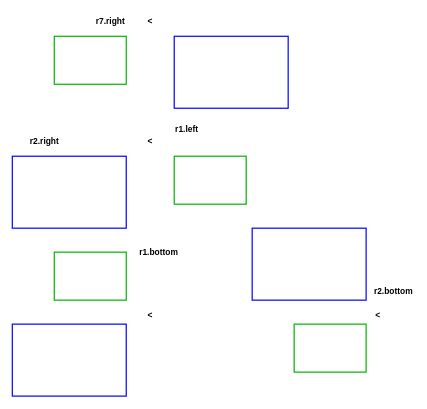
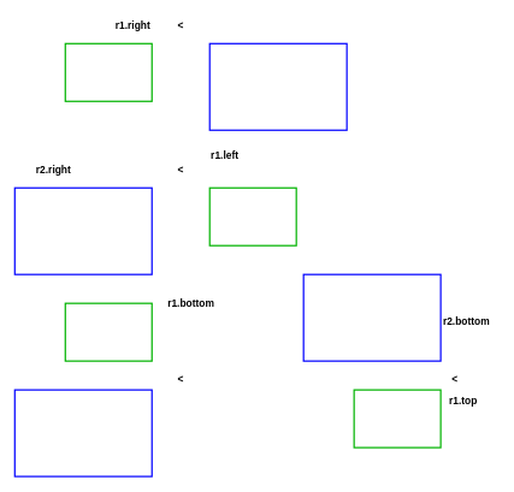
- <mxCell id="4" value="&lt;b&gt;&lt;font style=&quot;font-size: 14px;&quot;&gt;r7.right&lt;/font&gt;&lt;/b&gt;" style="text;html=1;align=right;verticalAlign=middle;whiteSpace=wrap;rounded=0;" vertex="1" parent="1"><mxGeometry x="150" y="20" width="60" height="30" as="geometry" /></mxCell>
+ <mxCell id="4" value="&lt;b&gt;&lt;font style=&quot;font-size: 14px;&quot;&gt;r1.right&lt;/font&gt;&lt;/b&gt;" style="text;html=1;align=right;verticalAlign=middle;whiteSpace=wrap;rounded=0;" vertex="1" parent="1"><mxGeometry x="150" y="20" width="60" height="30" as="geometry" /></mxCell>
- <mxCell id="13" value="&lt;b&gt;&lt;font style=&quot;font-size: 14px;&quot;&gt;r2.bottom&lt;/font&gt;&lt;/b&gt;" style="text;html=1;align=right;verticalAlign=middle;whiteSpace=wrap;rounded=0;" vertex="1" parent="1"><mxGeometry x="630" y="470" width="60" height="30" as="geometry" /></mxCell>
+ <mxCell id="13" value="&lt;b&gt;&lt;font style=&quot;font-size: 14px;&quot;&gt;r2.bottom&lt;/font&gt;&lt;/b&gt;" style="text;html=1;align=right;verticalAlign=middle;whiteSpace=wrap;rounded=0;" vertex="1" parent="1"><mxGeometry x="620" y="430" width="60" height="30" as="geometry" /></mxCell>
+ <mxCell id="15" value="&lt;b&gt;&lt;font style=&quot;font-size: 14px;&quot;&gt;r1.top&lt;/font&gt;&lt;/b&gt;" style="text;html=1;align=left;verticalAlign=middle;whiteSpace=wrap;rounded=0;" vertex="1" parent="1"><mxGeometry x="620" y="540" width="60" height="30" as="geometry" /></mxCell>
